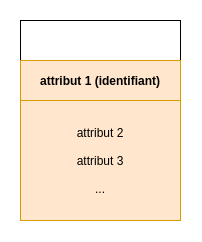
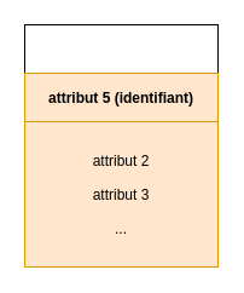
- <mxCell id="5" value="attribut 1 (identifiant)" style="text;align=center;verticalAlign=middle;spacingLeft=4;spacingRight=4;overflow=hidden;rotatable=0;points=[[0,0.5],[1,0.5]];portConstraint=eastwest;fontStyle=1;fillColor=#ffe6cc;strokeColor=#d79b00;" parent="3" vertex="1"><mxGeometry y="40" width="160" height="40" as="geometry" /></mxCell>
+ <mxCell id="5" value="attribut 5 (identifiant)" style="text;align=center;verticalAlign=middle;spacingLeft=4;spacingRight=4;overflow=hidden;rotatable=0;points=[[0,0.5],[1,0.5]];portConstraint=eastwest;fontStyle=1;fillColor=#ffe6cc;strokeColor=#d79b00;" parent="3" vertex="1"><mxGeometry y="40" width="160" height="40" as="geometry" /></mxCell>
